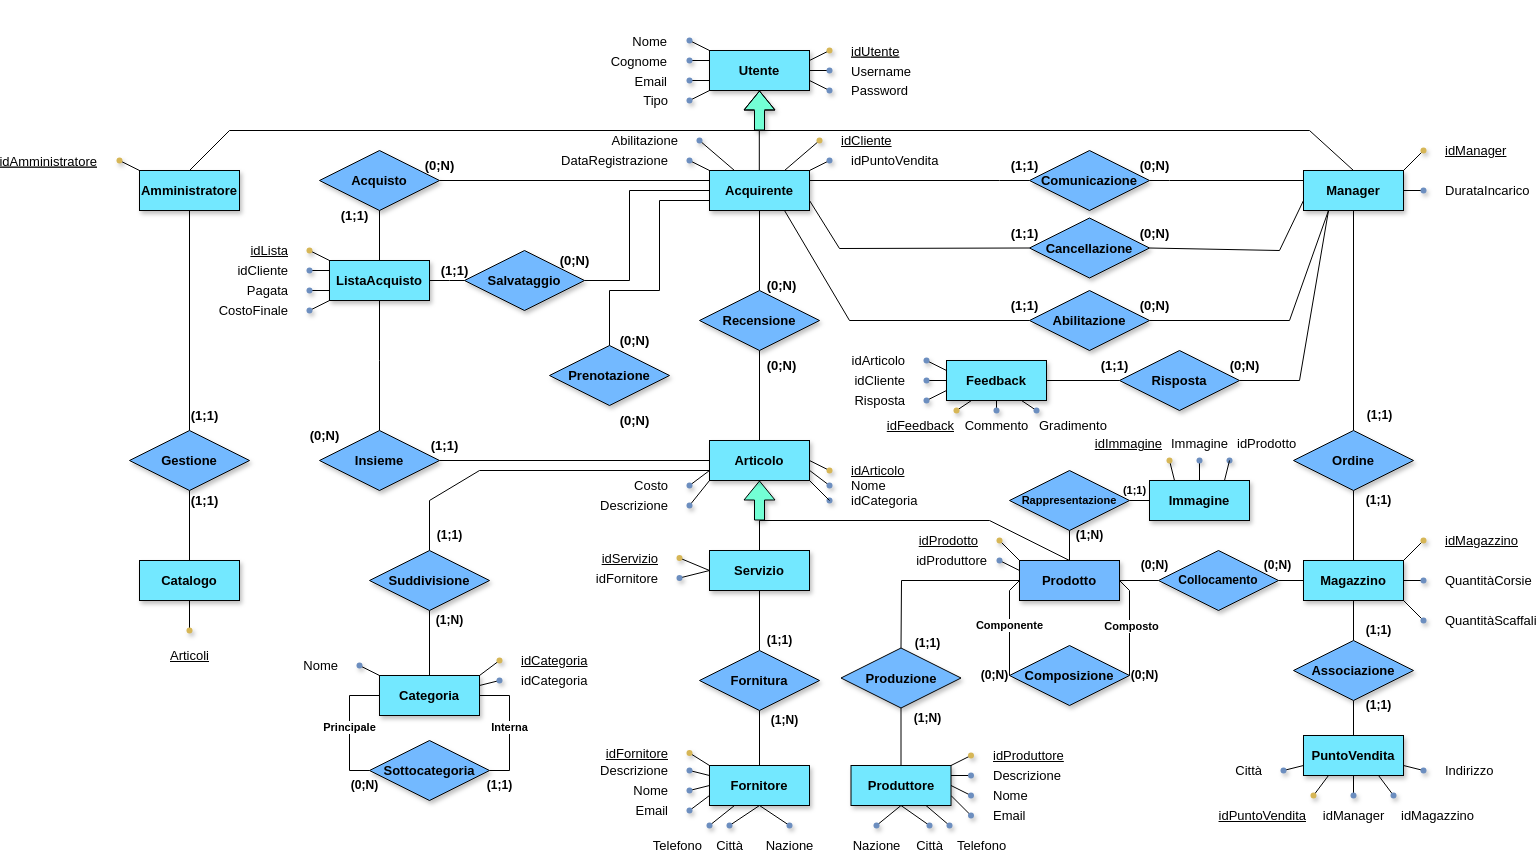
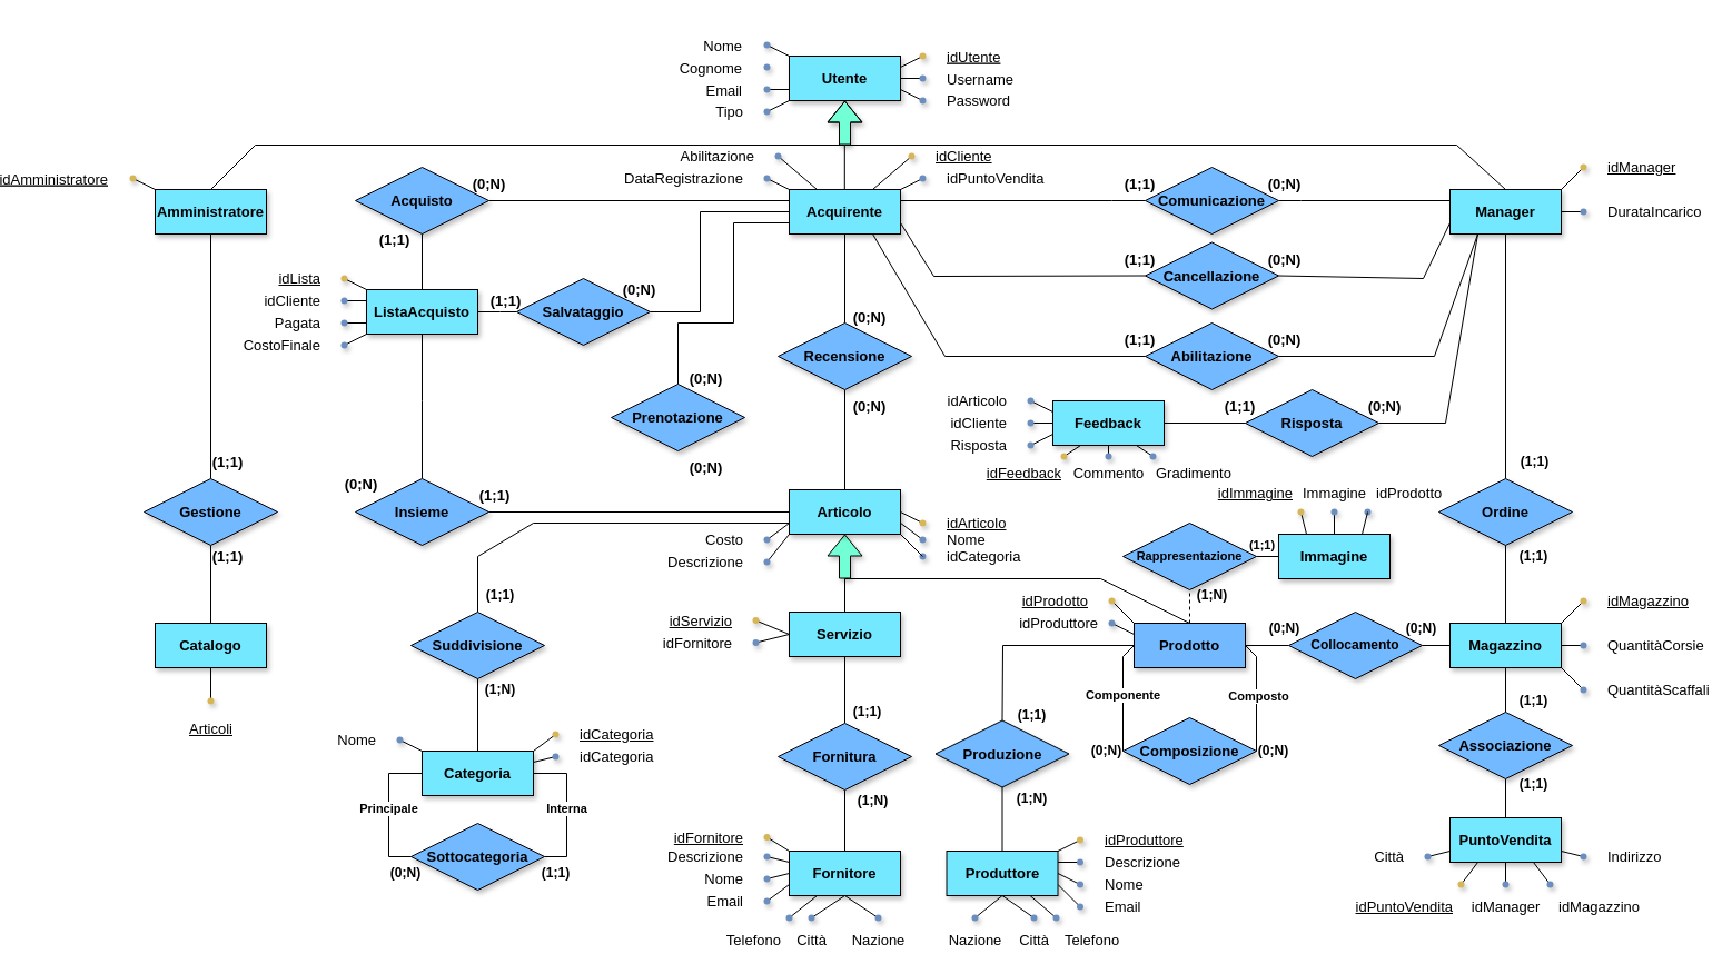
- <mxCell id="102" value="" style="endArrow=none;html=1;rounded=0;shadow=0;sketch=0;fontSize=13;fontColor=#000000;strokeColor=#000000;jumpStyle=none;entryX=0;entryY=0.25;entryDx=0;entryDy=0;exitX=0.532;exitY=0.559;exitDx=0;exitDy=0;exitPerimeter=0;" parent="1" source="104" target="50" edge="1"><mxGeometry width="50" height="50" relative="1" as="geometry"><mxPoint x="580" y="110" as="sourcePoint" /><mxPoint x="620" y="70" as="targetPoint" /></mxGeometry></mxCell>
- <mxCell id="254" value="" style="endArrow=none;html=1;rounded=0;entryX=0.5;entryY=1;entryDx=0;entryDy=0;exitX=0.5;exitY=0;exitDx=0;exitDy=0;" edge="1" parent="1" source="61" target="257"><mxGeometry width="50" height="50" relative="1" as="geometry"><mxPoint x="890" y="550" as="sourcePoint" /><mxPoint x="940" y="500" as="targetPoint" /></mxGeometry></mxCell>
+ <mxCell id="254" value="" style="endArrow=none;html=1;rounded=0;entryX=0.5;entryY=1;entryDx=0;entryDy=0;exitX=0.5;exitY=0;exitDx=0;exitDy=0;dashed=1;" edge="1" parent="1" source="61" target="257"><mxGeometry width="50" height="50" relative="1" as="geometry"><mxPoint x="890" y="550" as="sourcePoint" /><mxPoint x="940" y="500" as="targetPoint" /></mxGeometry></mxCell>
